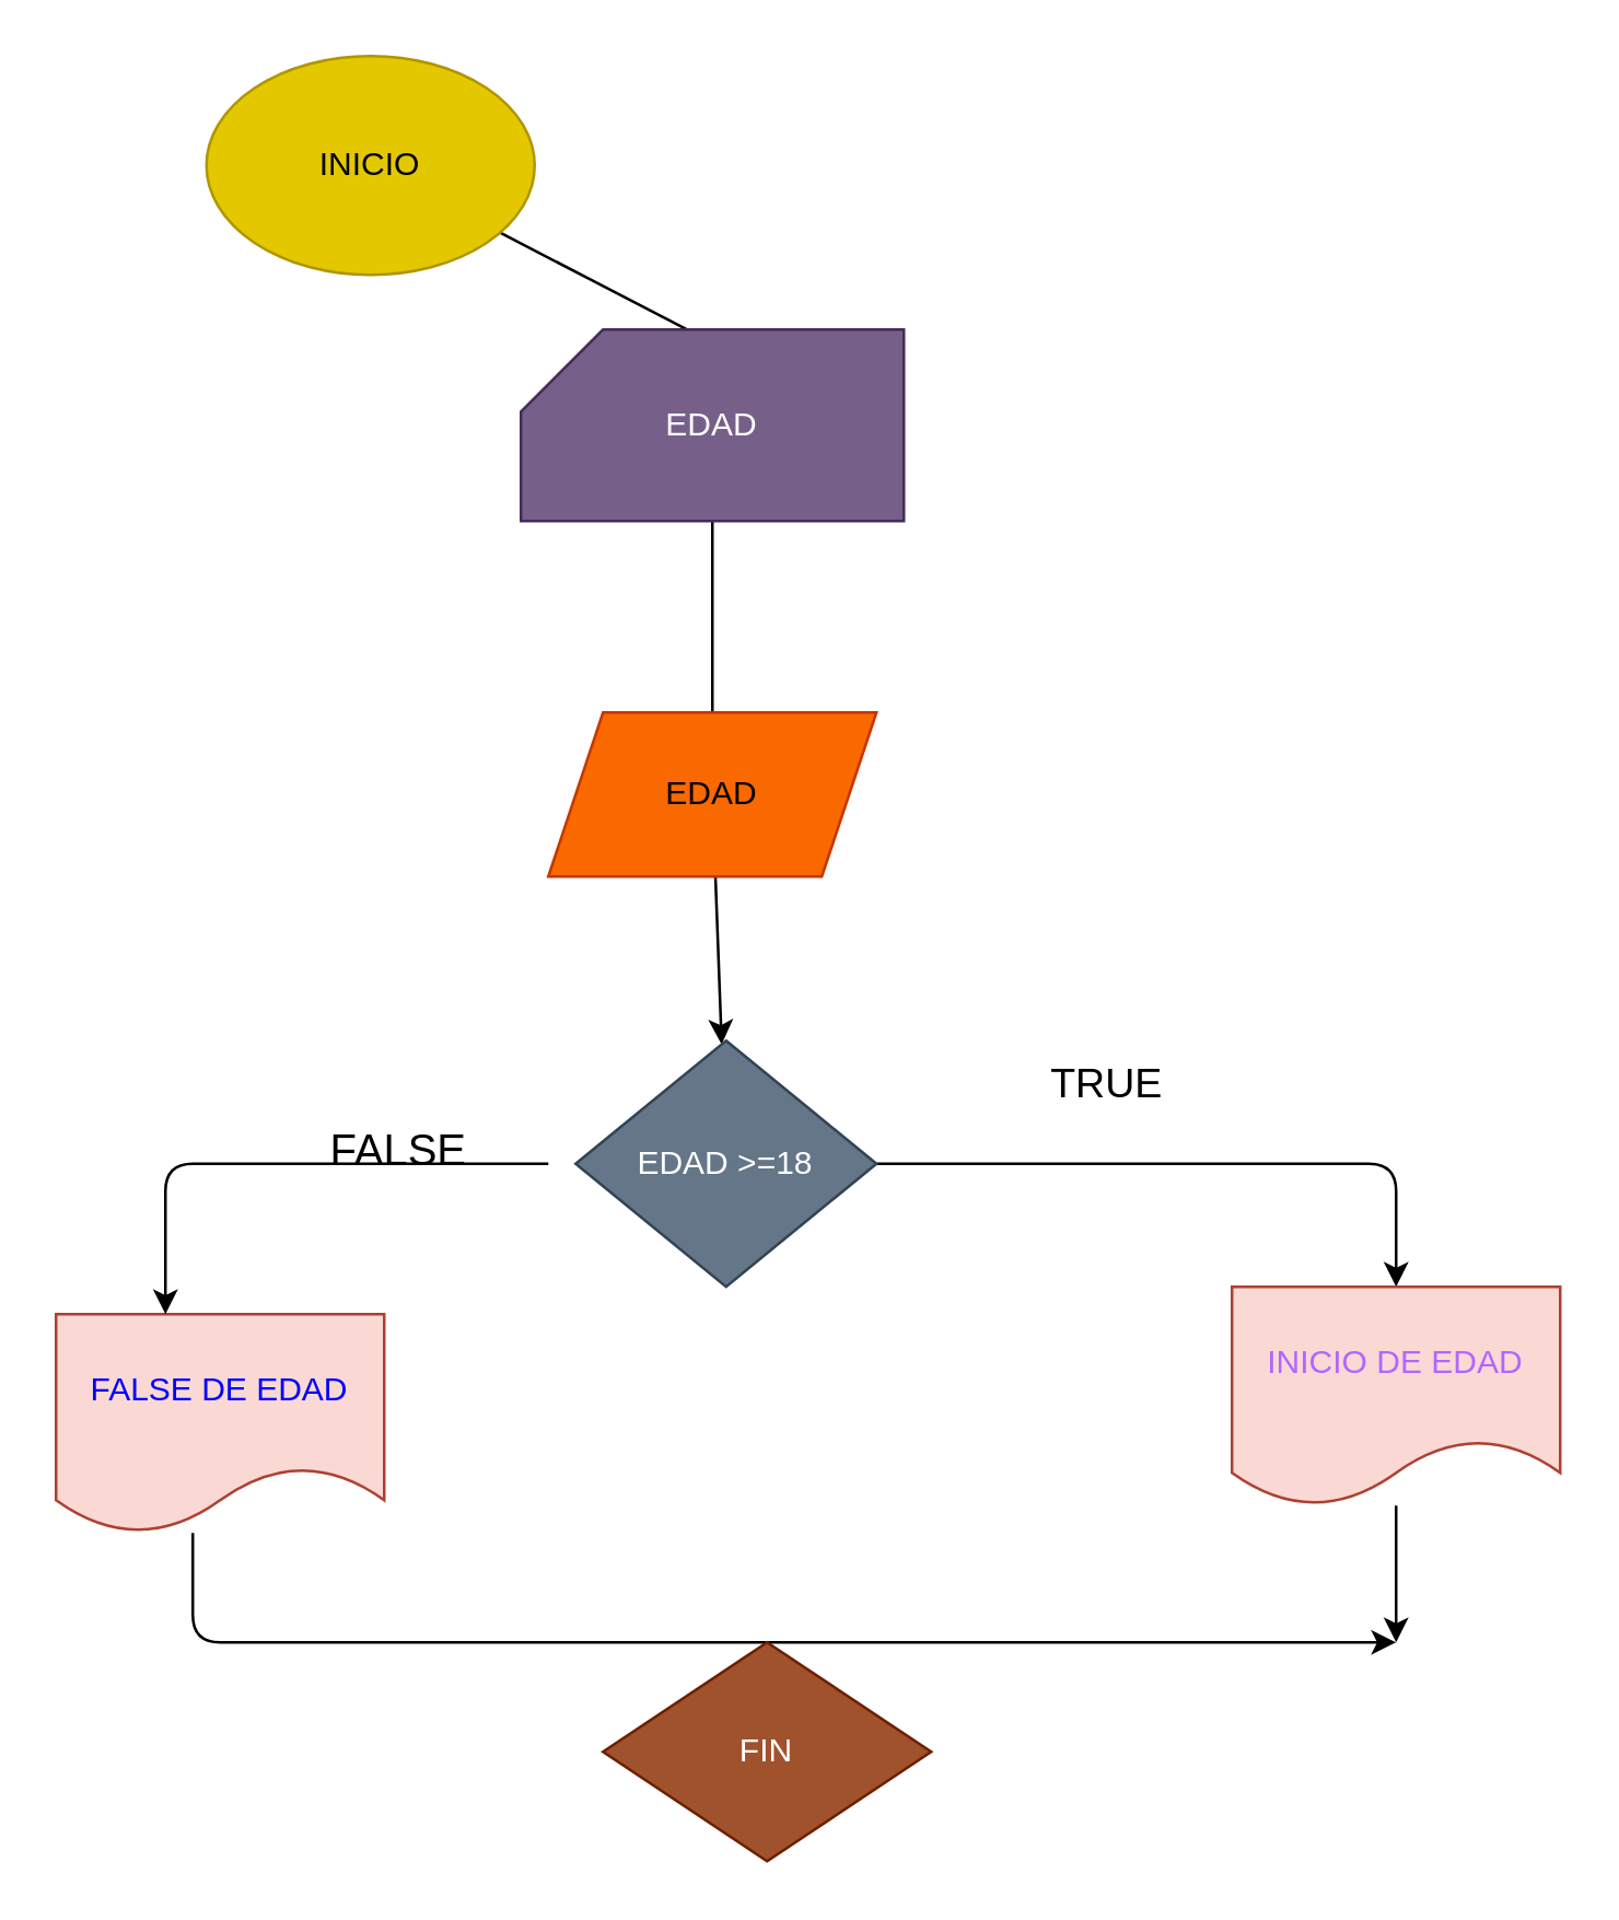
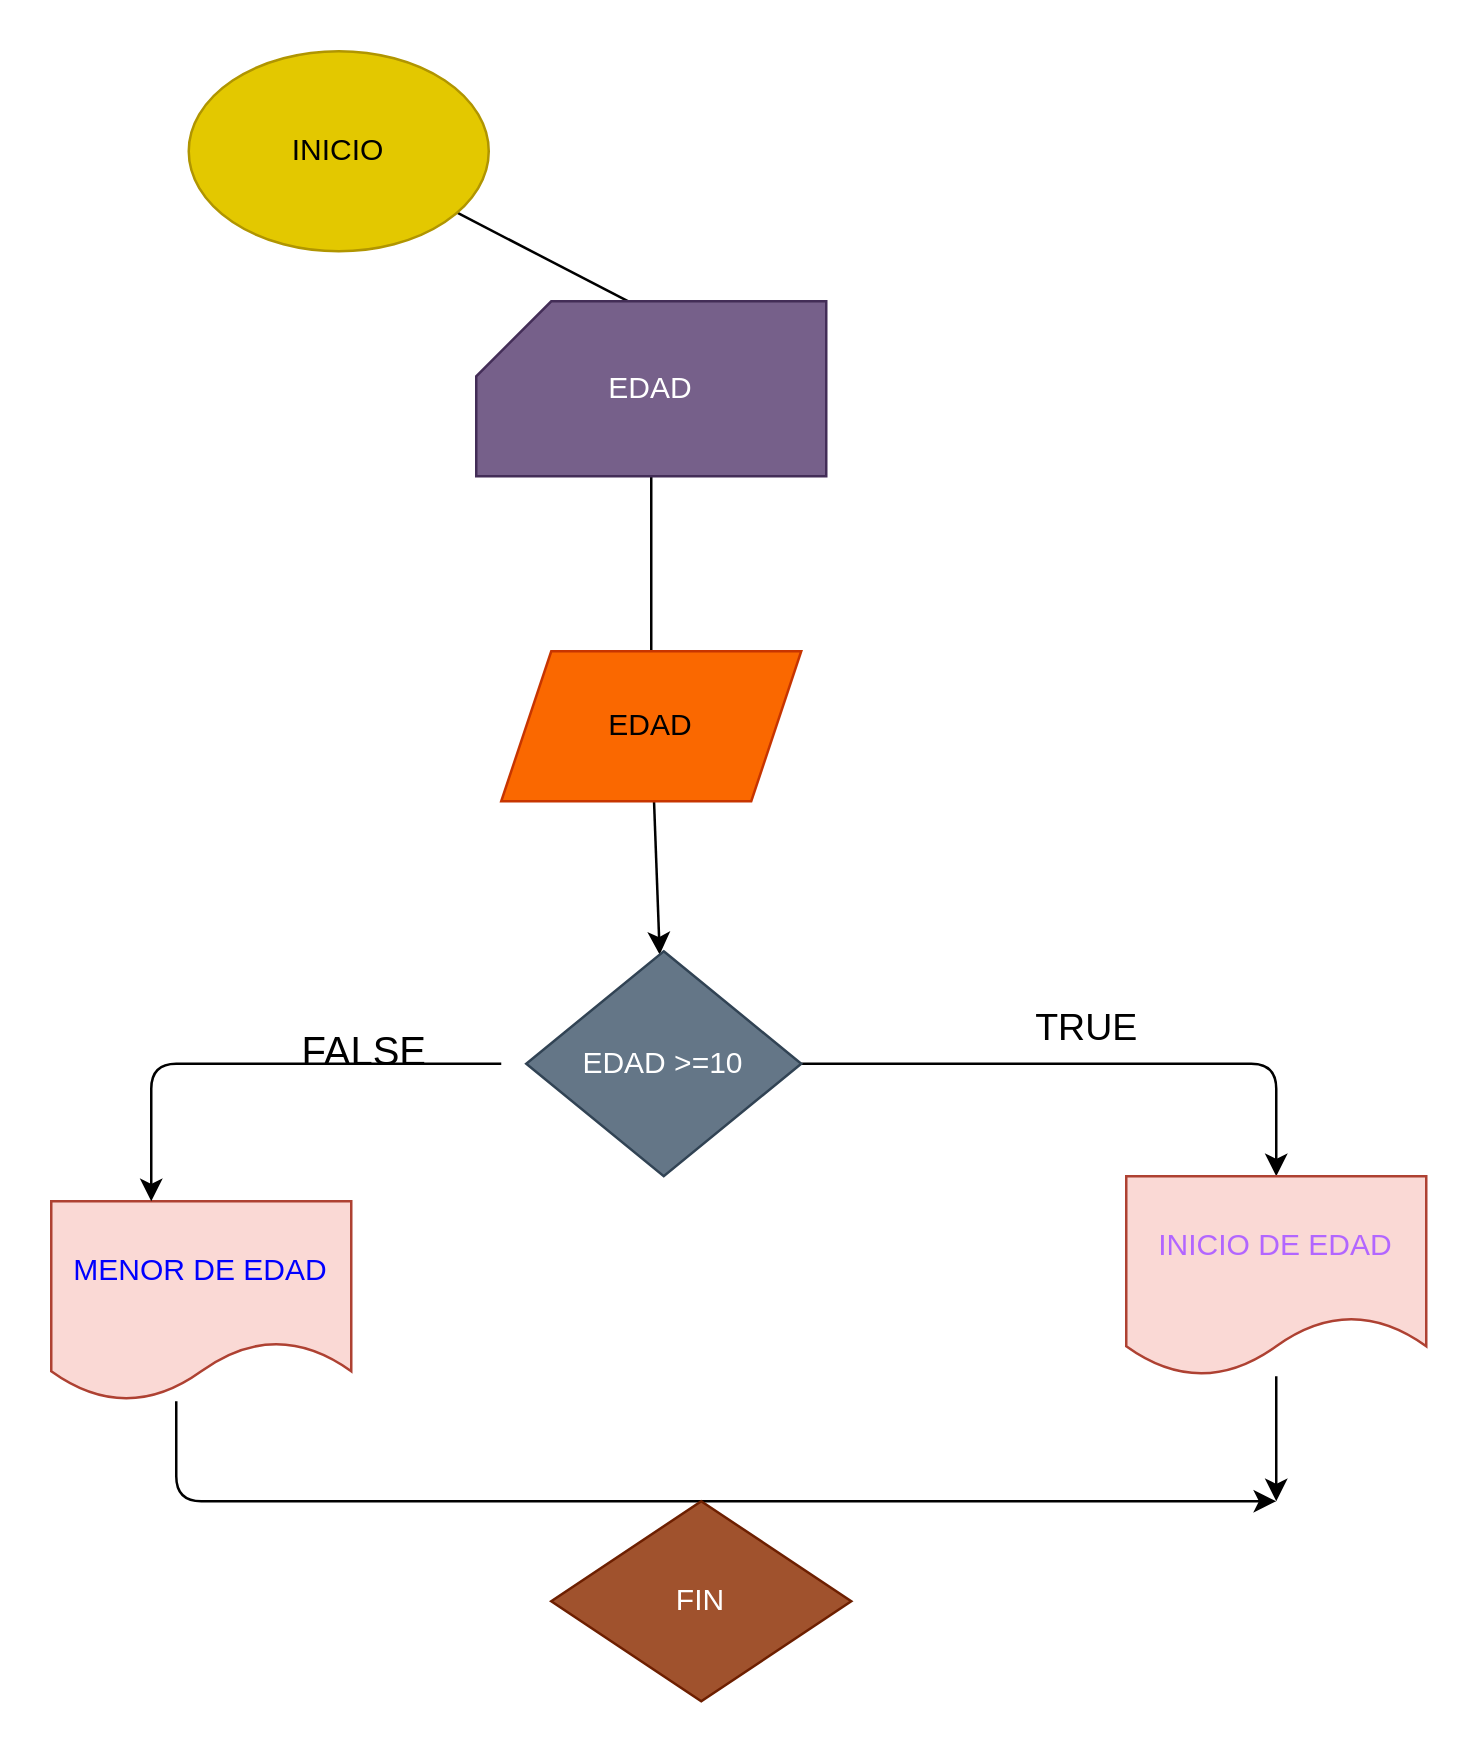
- <mxCell id="17" value="&lt;font style=&quot;font-size: 15px&quot;&gt;TRUE&lt;/font&gt;" style="text;html=1;align=center;verticalAlign=middle;resizable=0;points=[];autosize=1;strokeColor=none;fillColor=none;fontColor=#000000;" vertex="1" parent="1"><mxGeometry x="374" y="385" width="60" height="20" as="geometry" /></mxCell>
+ <mxCell id="17" value="&lt;font style=&quot;font-size: 15px&quot;&gt;TRUE&lt;/font&gt;" style="text;html=1;align=center;verticalAlign=middle;resizable=0;points=[];autosize=1;strokeColor=none;fillColor=none;fontColor=#000000;" vertex="1" parent="1"><mxGeometry x="404" y="400" width="60" height="20" as="geometry" /></mxCell>
- <mxCell id="9" value="EDAD &amp;gt;=18" style="rhombus;whiteSpace=wrap;html=1;fillColor=#647687;fontColor=#ffffff;strokeColor=#314354;" vertex="1" parent="1"><mxGeometry x="210" y="380" width="110" height="90" as="geometry" /></mxCell>
+ <mxCell id="9" value="EDAD &amp;gt;=10" style="rhombus;whiteSpace=wrap;html=1;fillColor=#647687;fontColor=#ffffff;strokeColor=#314354;" vertex="1" parent="1"><mxGeometry x="210" y="380" width="110" height="90" as="geometry" /></mxCell>
- <mxCell id="13" value="&lt;font color=&quot;#0000ff&quot;&gt;FALSE DE EDAD&lt;/font&gt;" style="shape=document;whiteSpace=wrap;html=1;boundedLbl=1;fillColor=#fad9d5;strokeColor=#ae4132;" vertex="1" parent="1"><mxGeometry y="480" width="120" height="80" as="geometry" x="20" /></mxCell>
+ <mxCell id="13" value="&lt;font color=&quot;#0000ff&quot;&gt;MENOR DE EDAD&lt;/font&gt;" style="shape=document;whiteSpace=wrap;html=1;boundedLbl=1;fillColor=#fad9d5;strokeColor=#ae4132;" vertex="1" parent="1"><mxGeometry y="480" width="120" height="80" as="geometry" x="20" /></mxCell>
